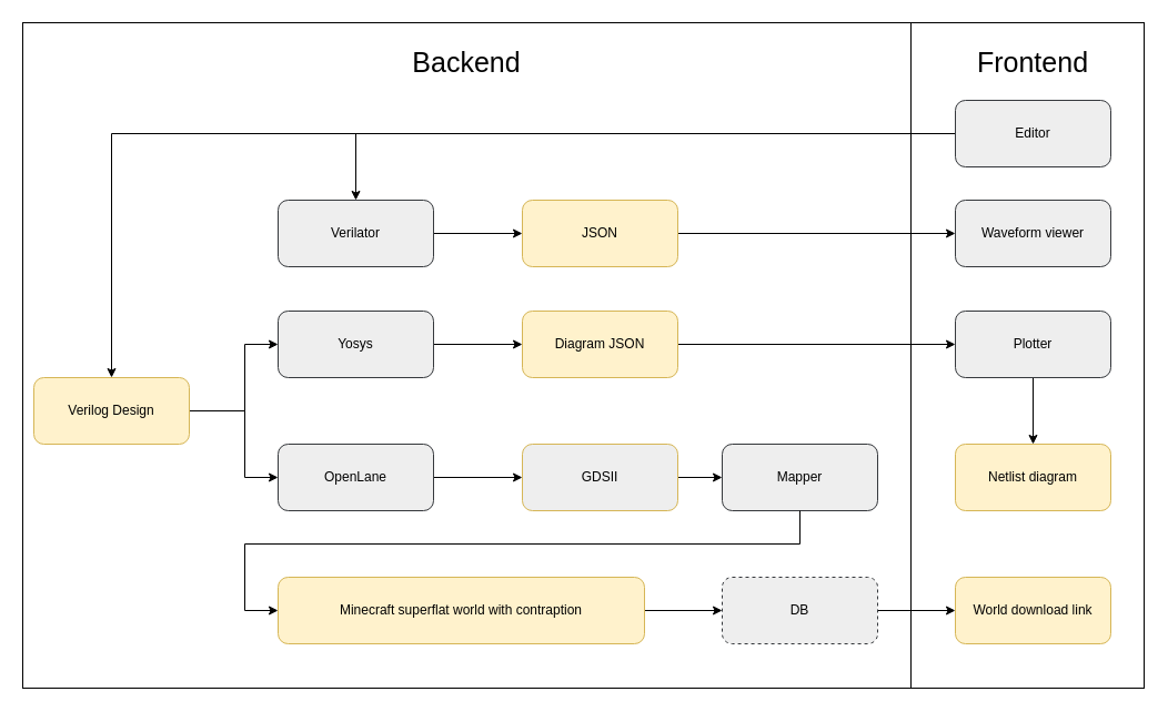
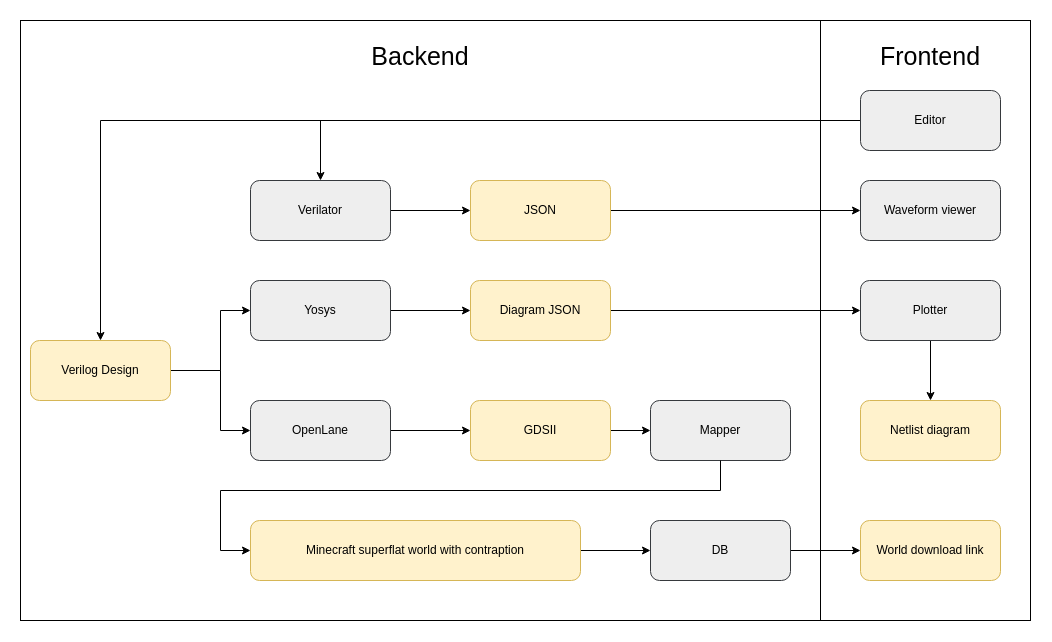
- <mxCell id="15" value="GDSII" style="rounded=1;whiteSpace=wrap;html=1;fillColor=#eeeeee;strokeColor=#d6b656;" parent="1" vertex="1"><mxGeometry x="470" y="400" width="140" height="60" as="geometry" /></mxCell>
+ <mxCell id="15" value="GDSII" style="rounded=1;whiteSpace=wrap;html=1;fillColor=#fff2cc;strokeColor=#d6b656;" parent="1" vertex="1"><mxGeometry x="470" y="400" width="140" height="60" as="geometry" /></mxCell>
- <mxCell id="21" value="DB" style="rounded=1;whiteSpace=wrap;html=1;fillColor=#eeeeee;strokeColor=#36393d;dashed=1;" parent="1" vertex="1"><mxGeometry x="650" y="520" width="140" height="60" as="geometry" /></mxCell>
+ <mxCell id="21" value="DB" style="rounded=1;whiteSpace=wrap;html=1;fillColor=#eeeeee;strokeColor=#36393d;" parent="1" vertex="1"><mxGeometry x="650" y="520" width="140" height="60" as="geometry" /></mxCell>
